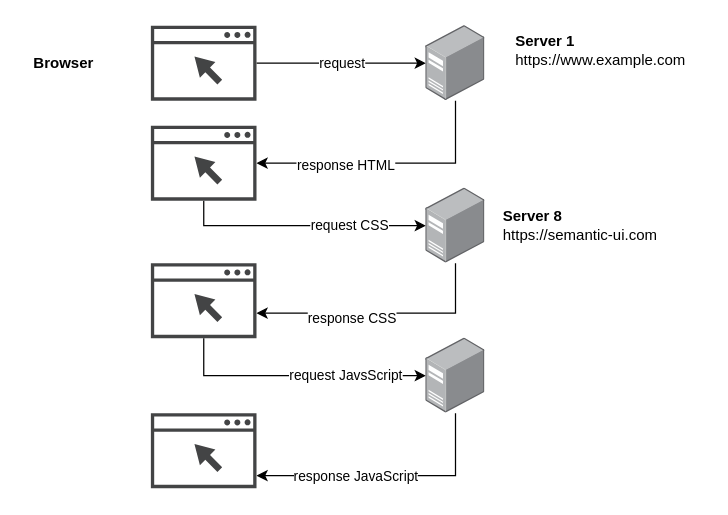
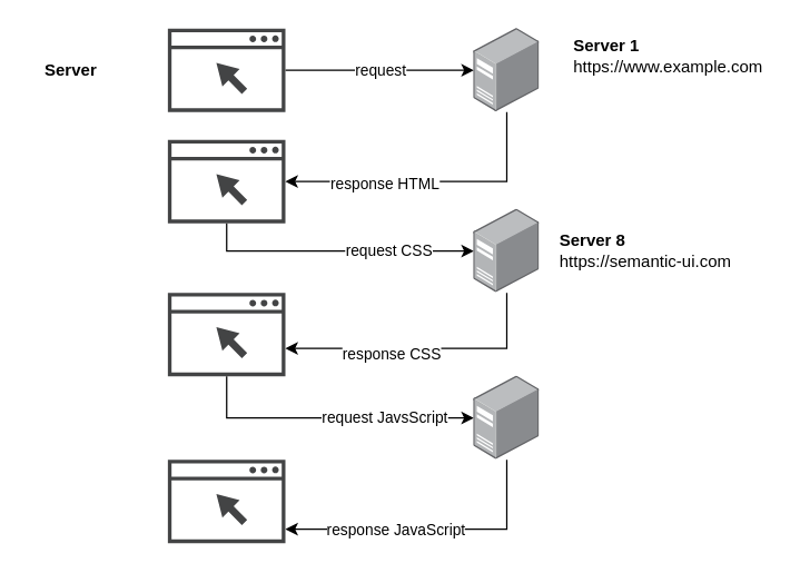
- <mxCell id="27" value="Browser" style="text;html=1;align=center;verticalAlign=middle;resizable=0;points=[];autosize=1;strokeColor=none;fontSize=12;fontColor=#000000;fontStyle=1" vertex="1" parent="1"><mxGeometry x="20" y="40" width="60" height="20" as="geometry" /></mxCell>
+ <mxCell id="27" value="Server" style="text;html=1;align=center;verticalAlign=middle;resizable=0;points=[];autosize=1;strokeColor=none;fontSize=12;fontColor=#000000;fontStyle=1" vertex="1" parent="1"><mxGeometry x="20" y="40" width="60" height="20" as="geometry" /></mxCell>
